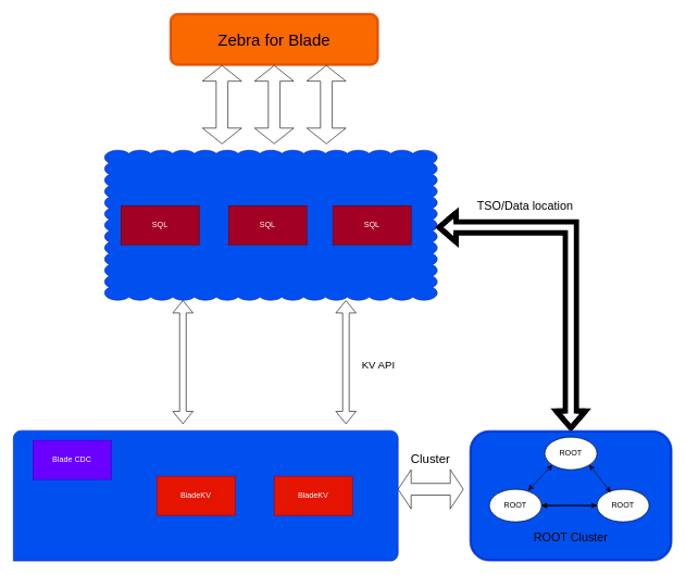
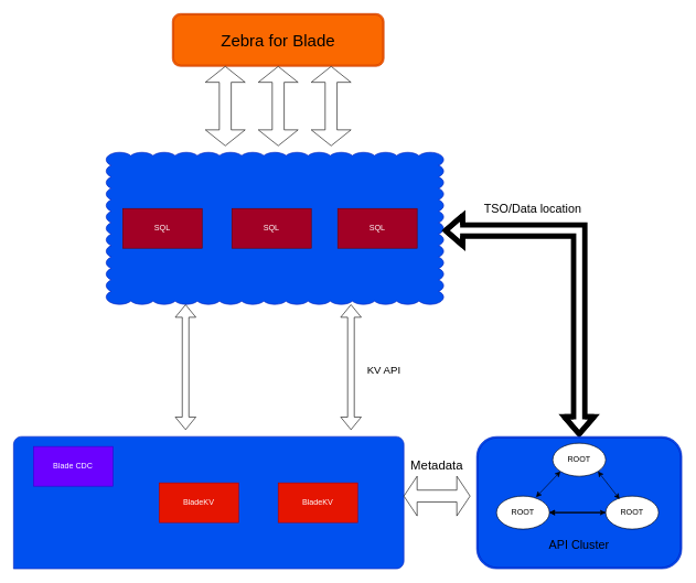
- <mxCell id="20" value="&lt;font style=&quot;font-size: 19px;&quot;&gt;Cluster&lt;/font&gt;" style="text;html=1;align=center;verticalAlign=middle;whiteSpace=wrap;rounded=0;" vertex="1" parent="1"><mxGeometry x="630" y="690" width="60" height="30" as="geometry" /></mxCell>
+ <mxCell id="20" value="&lt;font style=&quot;font-size: 19px;&quot;&gt;Metadata&lt;/font&gt;" style="text;html=1;align=center;verticalAlign=middle;whiteSpace=wrap;rounded=0;" vertex="1" parent="1"><mxGeometry x="630" y="690" width="60" height="30" as="geometry" /></mxCell>
- <mxCell id="31" value="&lt;font style=&quot;font-size: 18px;&quot;&gt;ROOT Cluster&lt;/font&gt;" style="text;html=1;align=center;verticalAlign=middle;whiteSpace=wrap;rounded=0;" vertex="1" parent="1"><mxGeometry x="806.25" y="810" width="137.5" height="30" as="geometry" /></mxCell>
+ <mxCell id="31" value="&lt;font style=&quot;font-size: 18px;&quot;&gt;API Cluster&lt;/font&gt;" style="text;html=1;align=center;verticalAlign=middle;whiteSpace=wrap;rounded=0;" vertex="1" parent="1"><mxGeometry x="806.25" y="810" width="137.5" height="30" as="geometry" /></mxCell>
